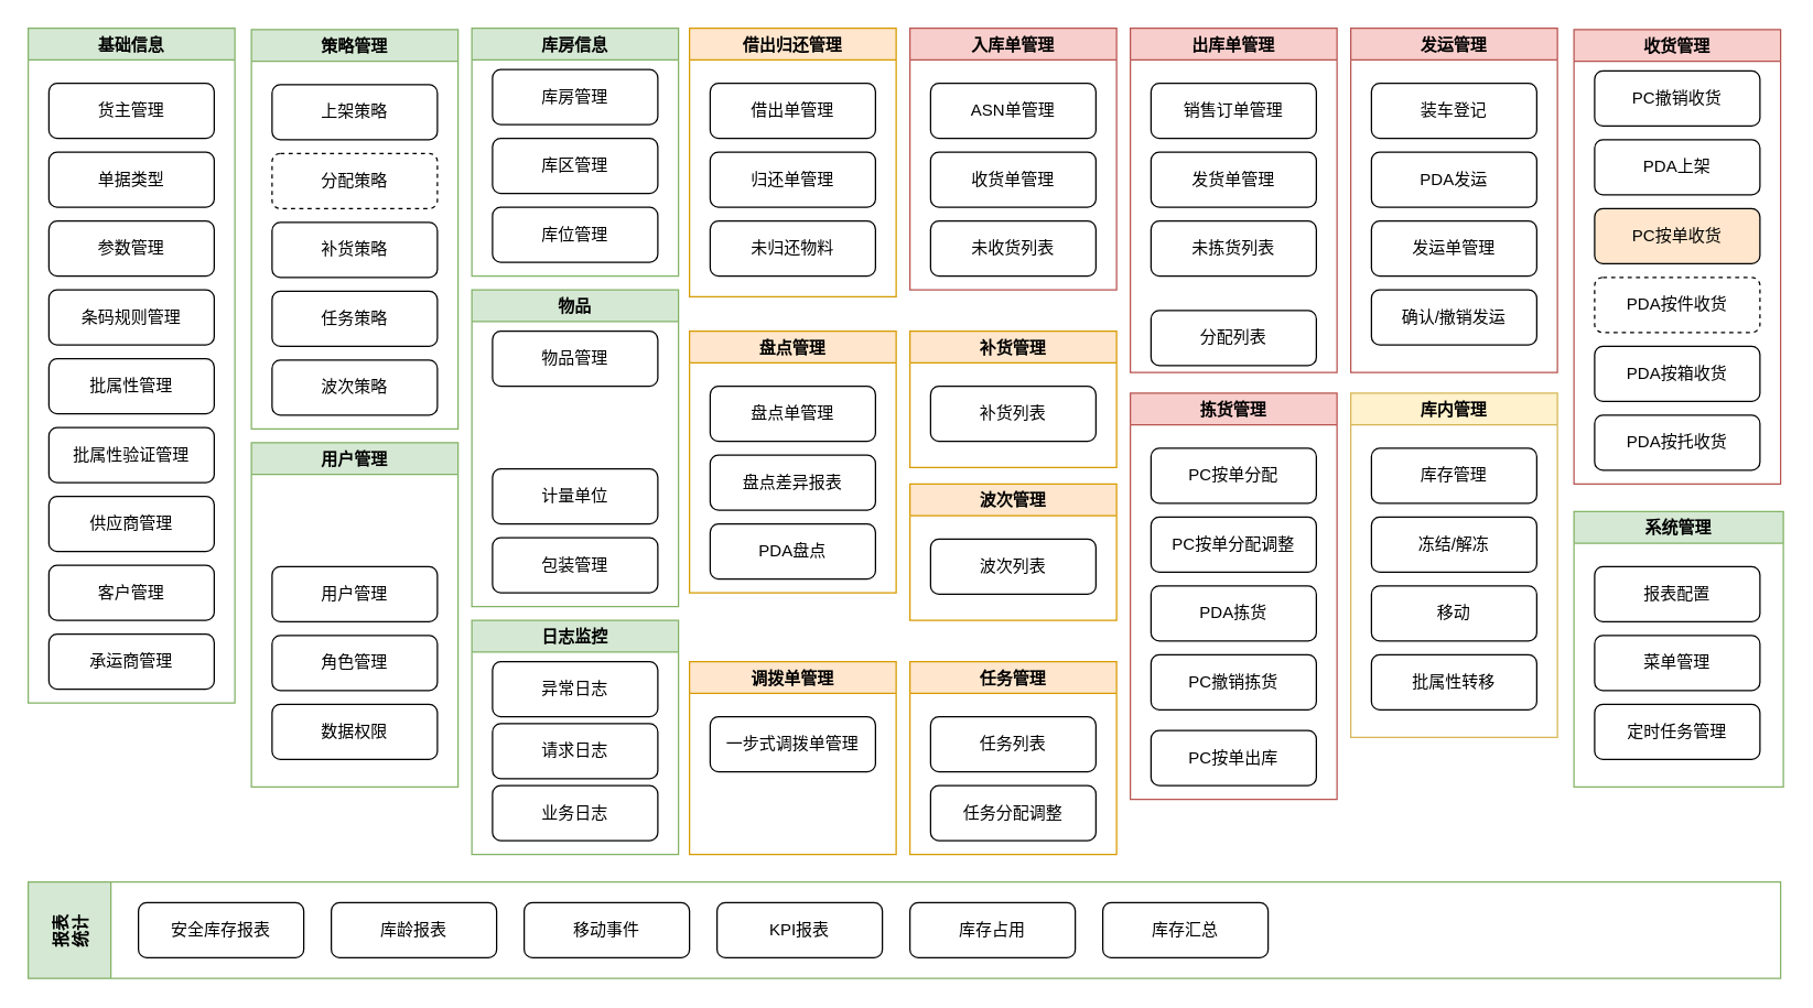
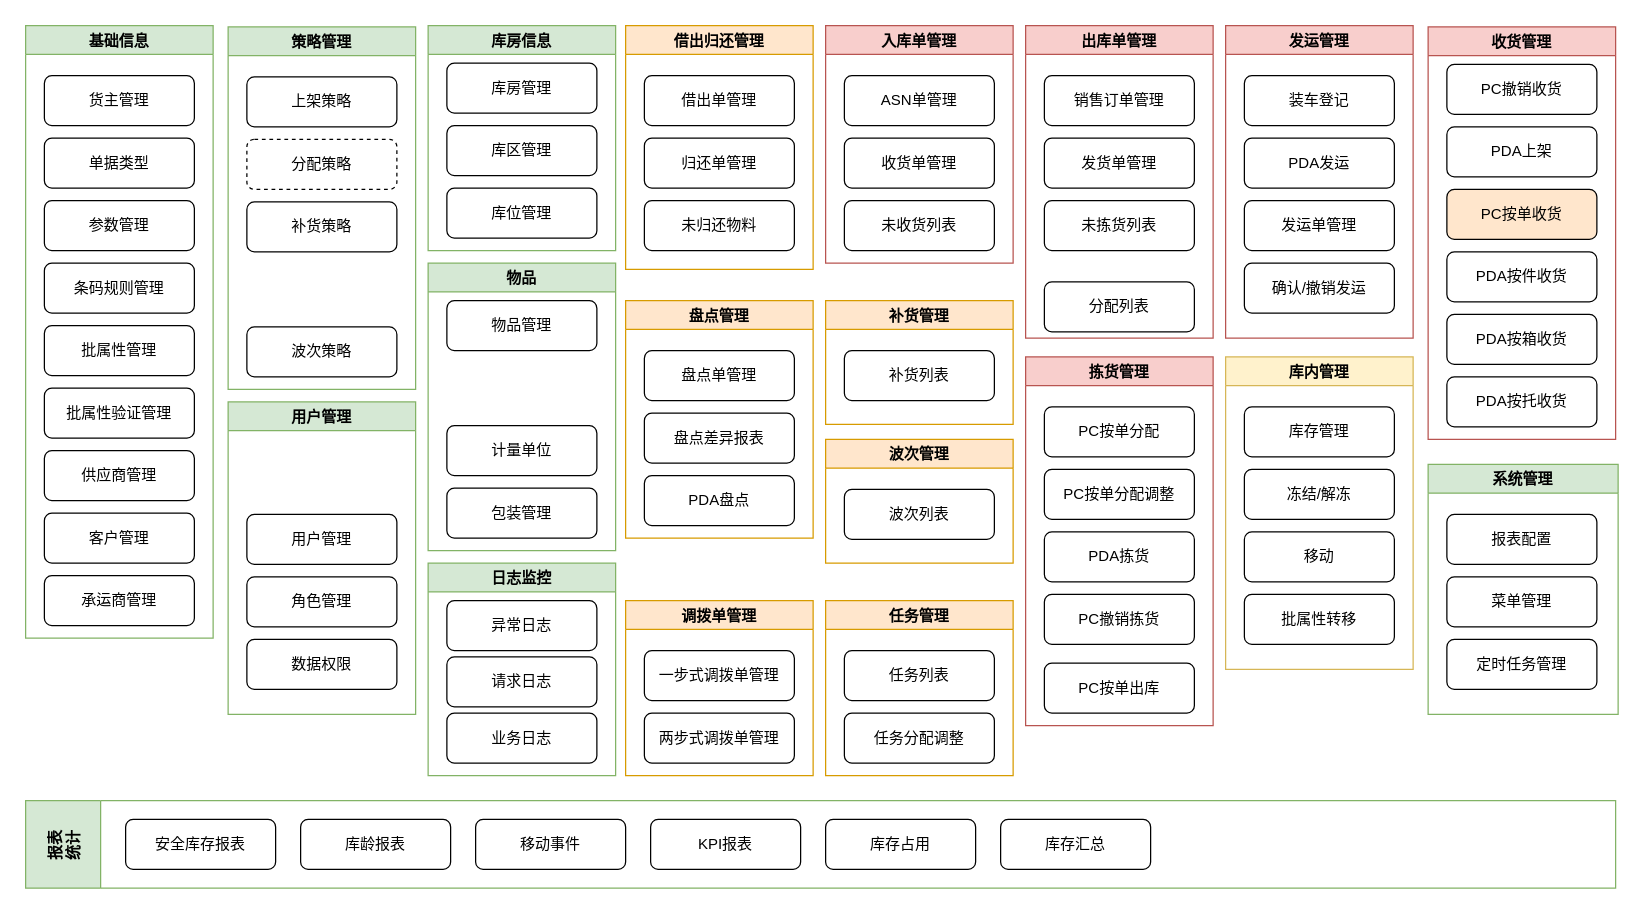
- <mxCell id="37" value="PDA按件收货" style="rounded=1;whiteSpace=wrap;html=1;horizontal=1;align=center;verticalAlign=middle;dashed=1;" vertex="1" parent="36"><mxGeometry x="15" y="180" width="120" height="40" as="geometry" /></mxCell>
+ <mxCell id="37" value="PDA按件收货" style="rounded=1;whiteSpace=wrap;html=1;horizontal=1;align=center;verticalAlign=middle;" vertex="1" parent="36"><mxGeometry x="15" y="180" width="120" height="40" as="geometry" /></mxCell>
- <mxCell id="75" value="任务策略" style="rounded=1;whiteSpace=wrap;html=1;horizontal=1;align=center;verticalAlign=middle;" vertex="1" parent="71"><mxGeometry x="15" y="190" width="120" height="40" as="geometry" /></mxCell>
+ <mxCell id="83" value="两步式调拨单管理" style="rounded=1;whiteSpace=wrap;html=1;horizontal=1;align=center;verticalAlign=middle;" vertex="1" parent="81"><mxGeometry x="15" y="90" width="120" height="40" as="geometry" /></mxCell>
